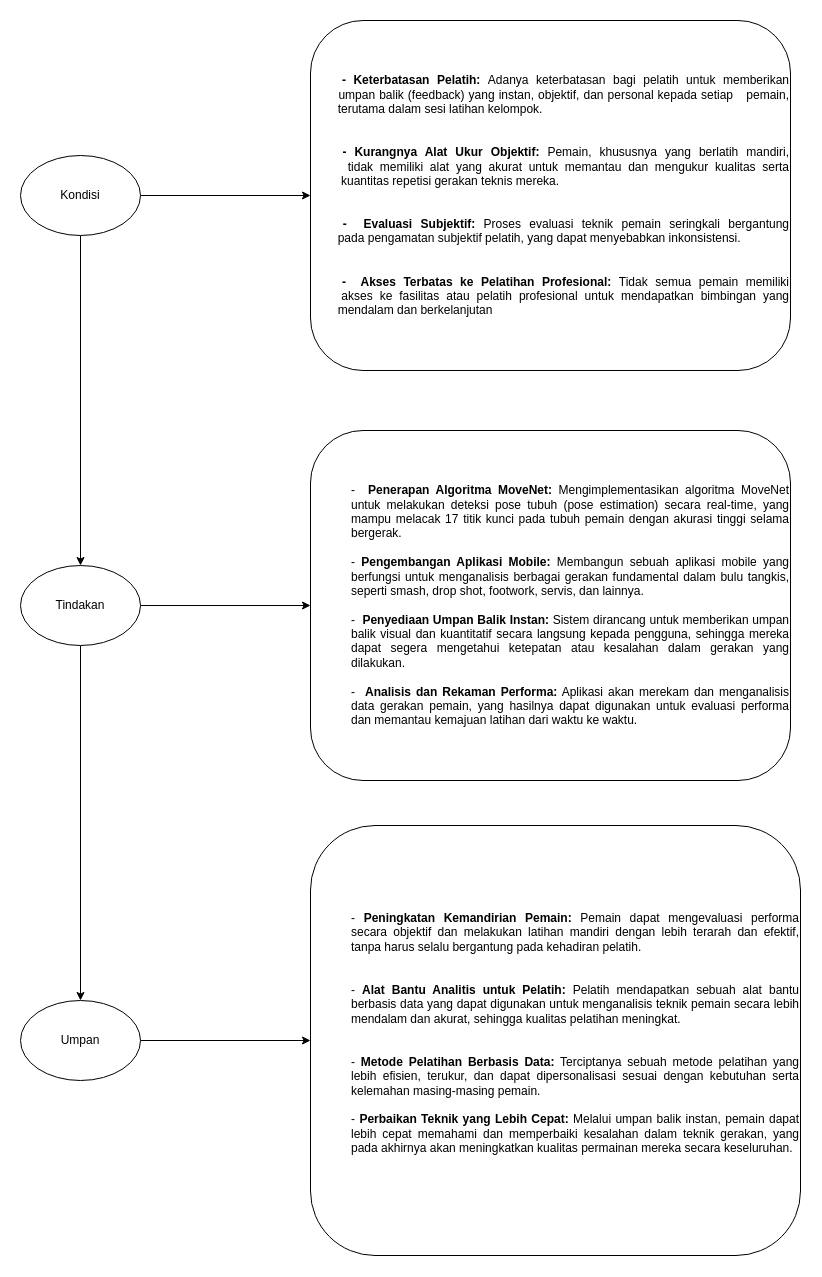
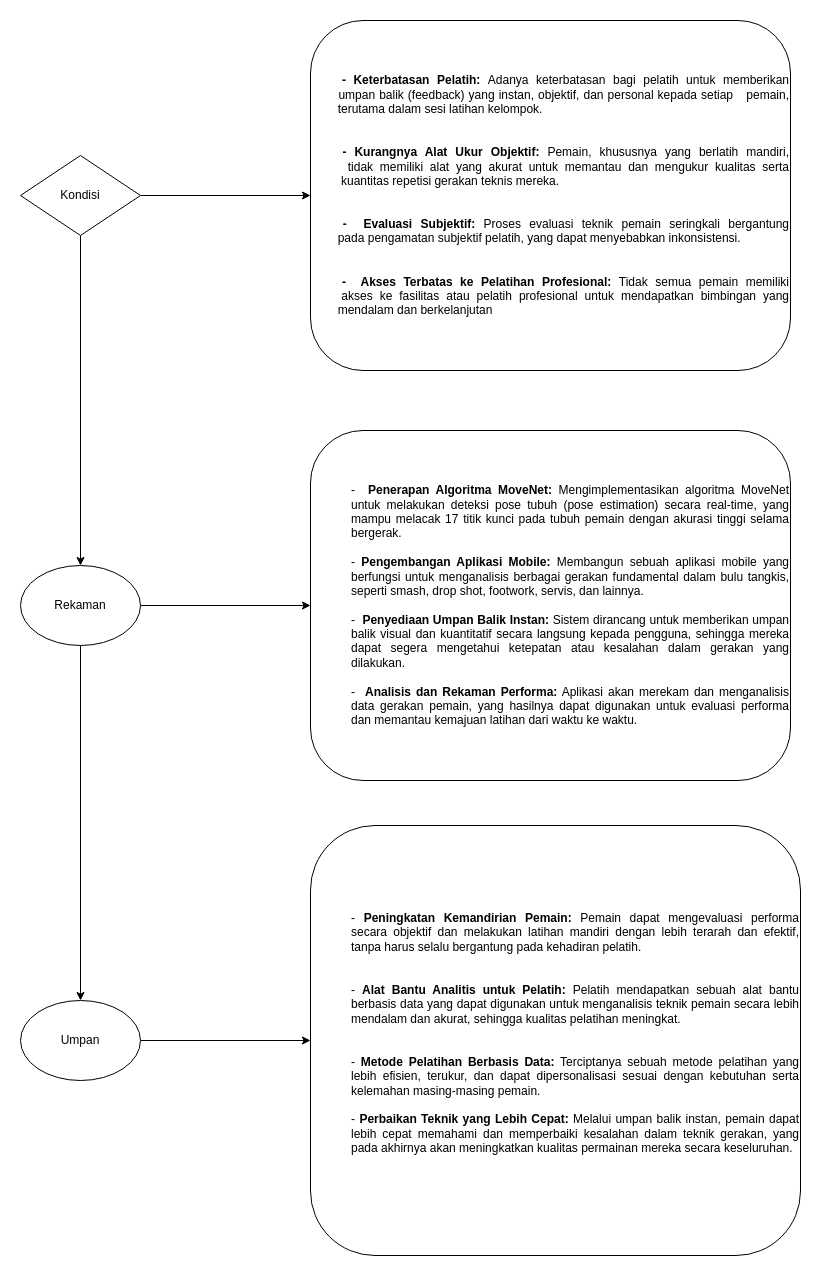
- <mxCell id="4" value="Kondisi" style="ellipse;whiteSpace=wrap;html=1;" vertex="1" parent="1"><mxGeometry x="20" y="155" width="120" height="80" as="geometry" /></mxCell>
+ <mxCell id="4" value="Kondisi" style="rhombus;whiteSpace=wrap;html=1;" vertex="1" parent="1"><mxGeometry x="20" y="155" width="120" height="80" as="geometry" /></mxCell>
- <mxCell id="8" value="Tindakan" style="ellipse;whiteSpace=wrap;html=1;" vertex="1" parent="1"><mxGeometry x="20" y="565" width="120" height="80" as="geometry" /></mxCell>
+ <mxCell id="8" value="Rekaman" style="ellipse;whiteSpace=wrap;html=1;" vertex="1" parent="1"><mxGeometry x="20" y="565" width="120" height="80" as="geometry" /></mxCell>
